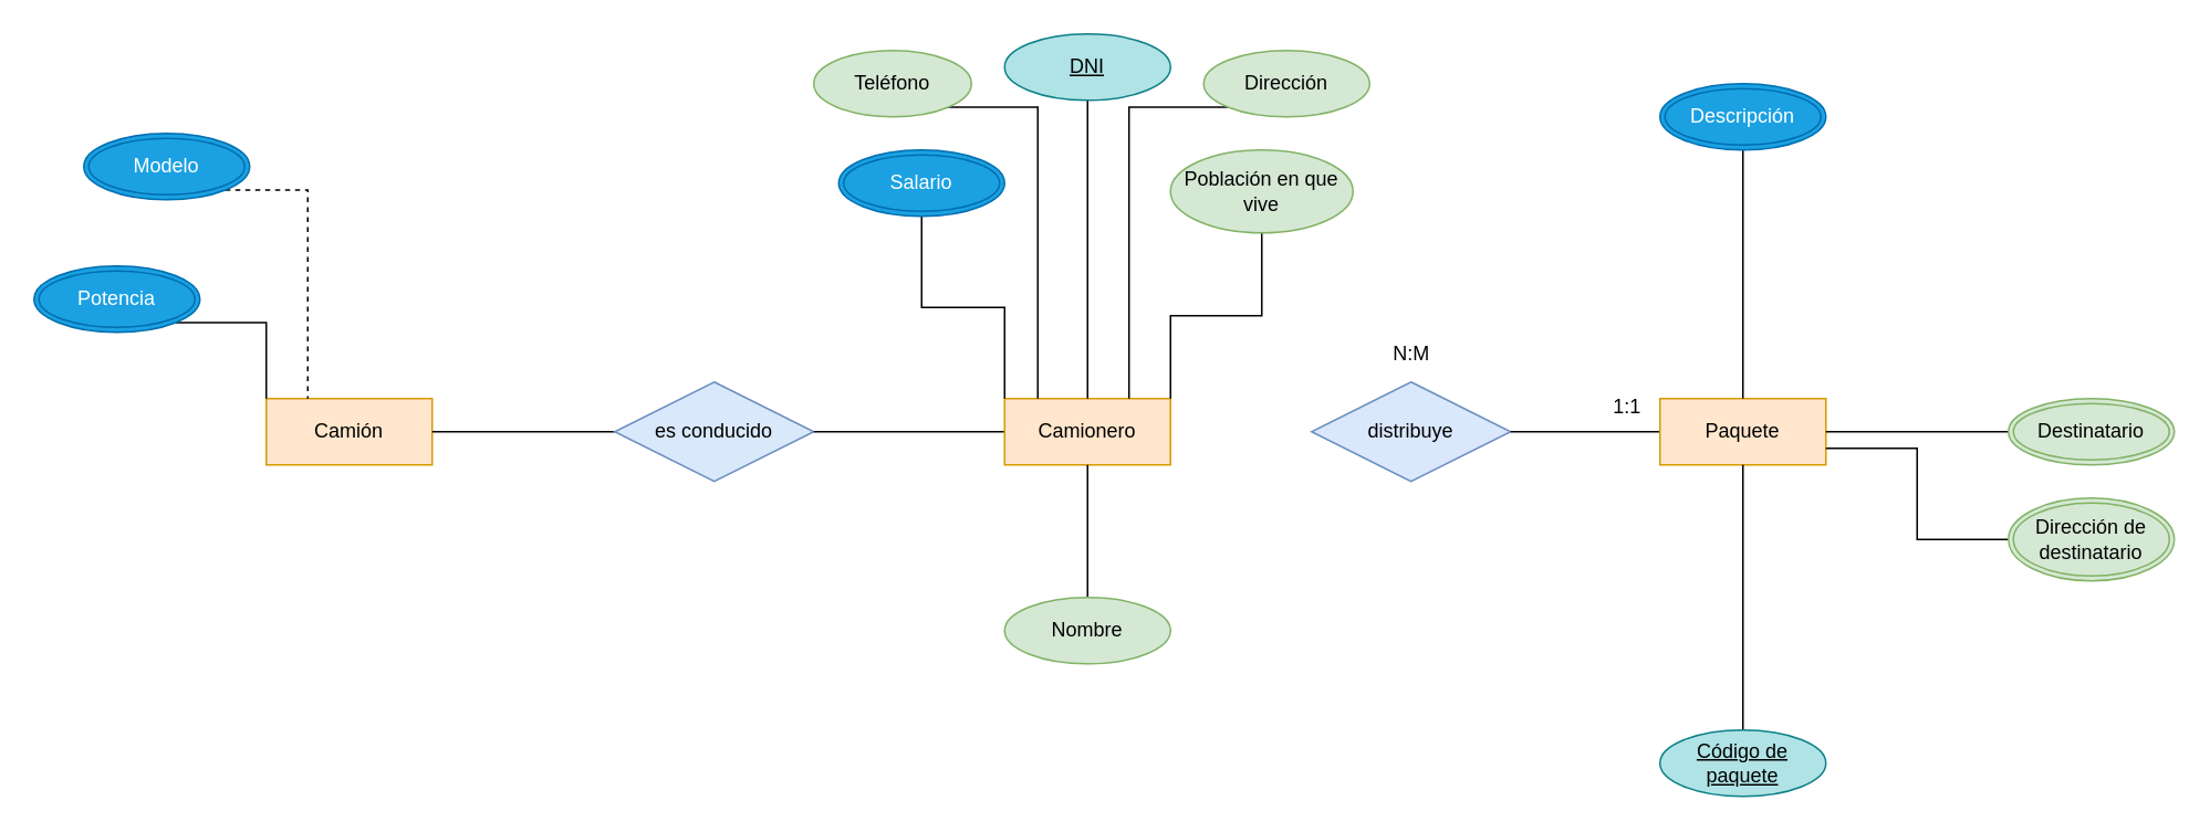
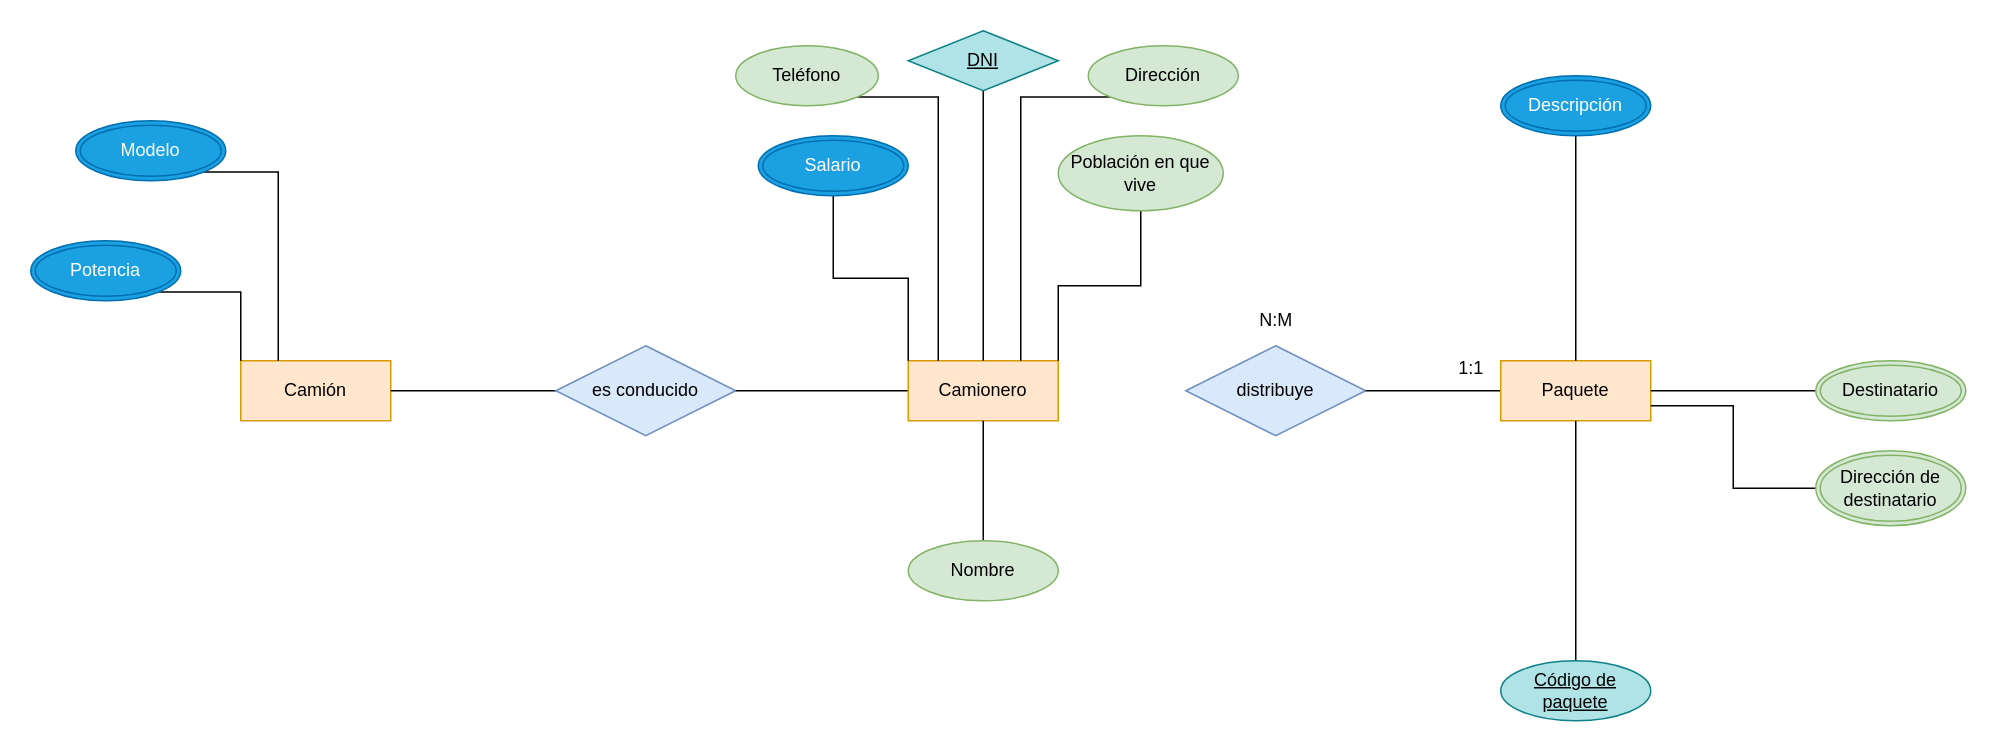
- <mxCell id="13" value="DNI" style="ellipse;whiteSpace=wrap;html=1;align=center;fontStyle=4;fillColor=#b0e3e6;strokeColor=#0e8088;" vertex="1" parent="1"><mxGeometry x="605" y="20" width="100" height="40" as="geometry" /></mxCell>
+ <mxCell id="13" value="DNI" style="rhombus;whiteSpace=wrap;html=1;align=center;fontStyle=4;fillColor=#b0e3e6;strokeColor=#0e8088;" vertex="1" parent="1"><mxGeometry x="605" y="20" width="100" height="40" as="geometry" /></mxCell>
- <mxCell id="32" style="edgeStyle=orthogonalEdgeStyle;rounded=0;orthogonalLoop=1;jettySize=auto;html=1;exitX=1;exitY=1;exitDx=0;exitDy=0;entryX=0.25;entryY=0;entryDx=0;entryDy=0;endArrow=none;endFill=0;dashed=1;" edge="1" parent="1" source="33" target="2"><mxGeometry relative="1" as="geometry" /></mxCell>
+ <mxCell id="32" style="edgeStyle=orthogonalEdgeStyle;rounded=0;orthogonalLoop=1;jettySize=auto;html=1;exitX=1;exitY=1;exitDx=0;exitDy=0;entryX=0.25;entryY=0;entryDx=0;entryDy=0;endArrow=none;endFill=0;" edge="1" parent="1" source="33" target="2"><mxGeometry relative="1" as="geometry" /></mxCell>
